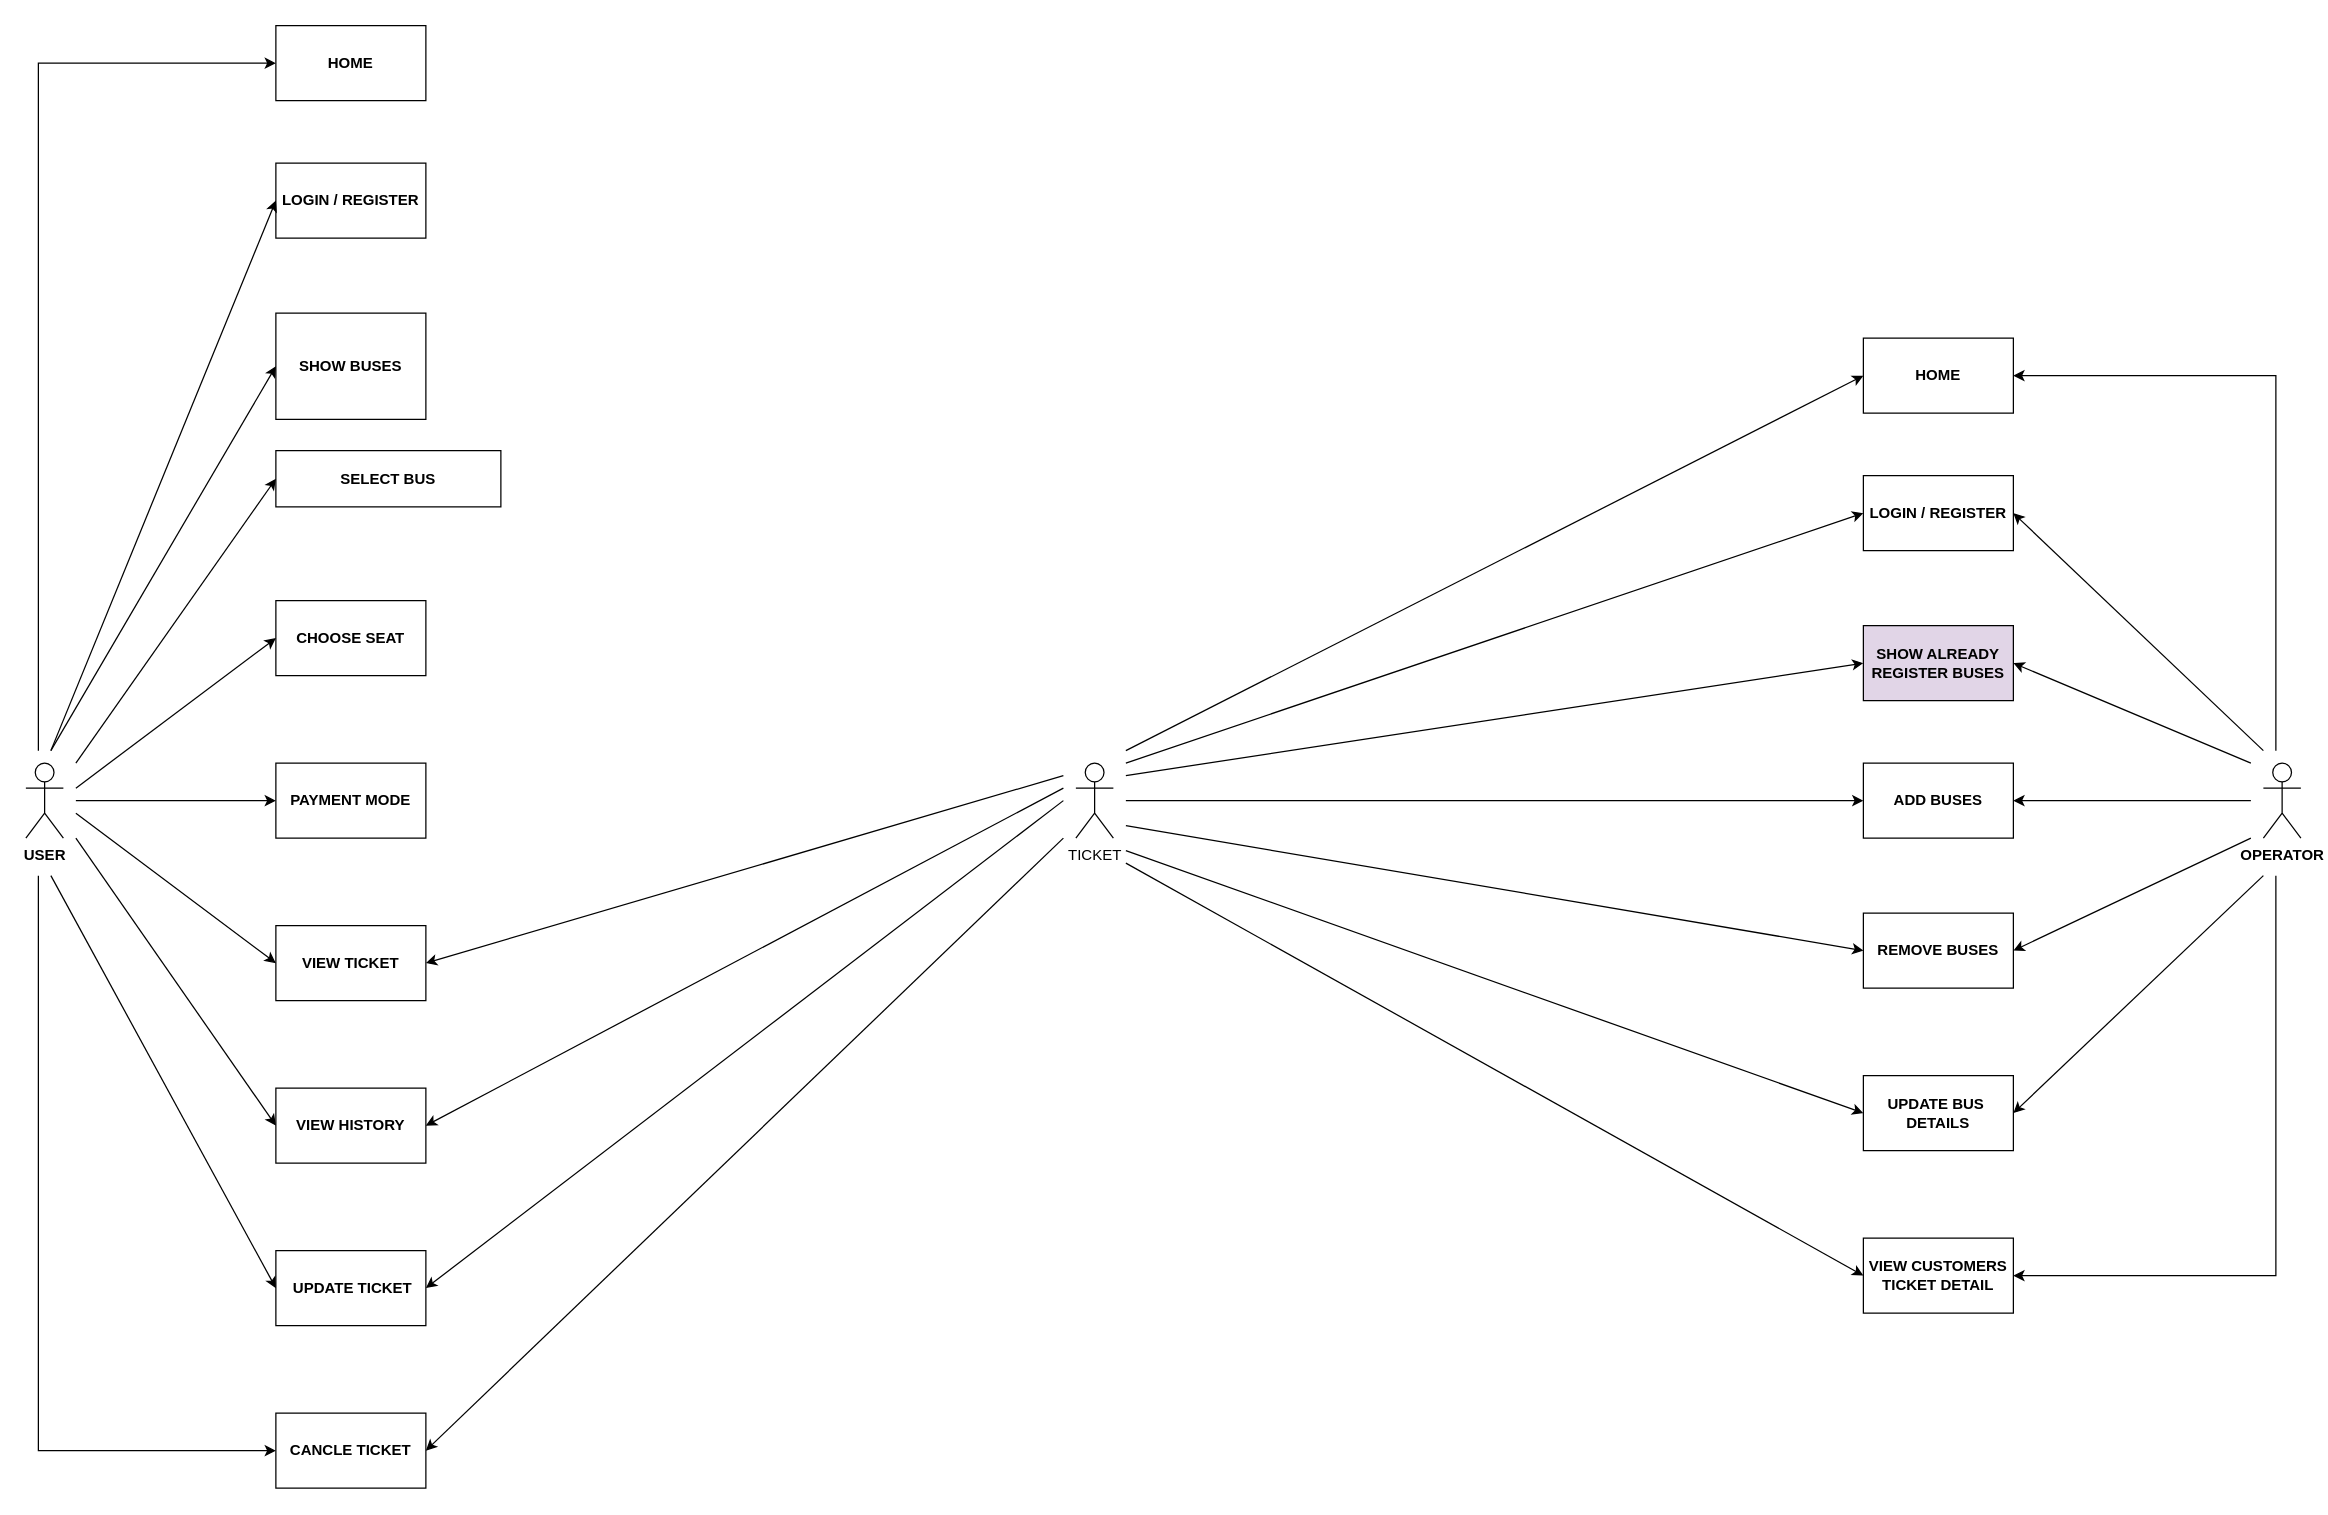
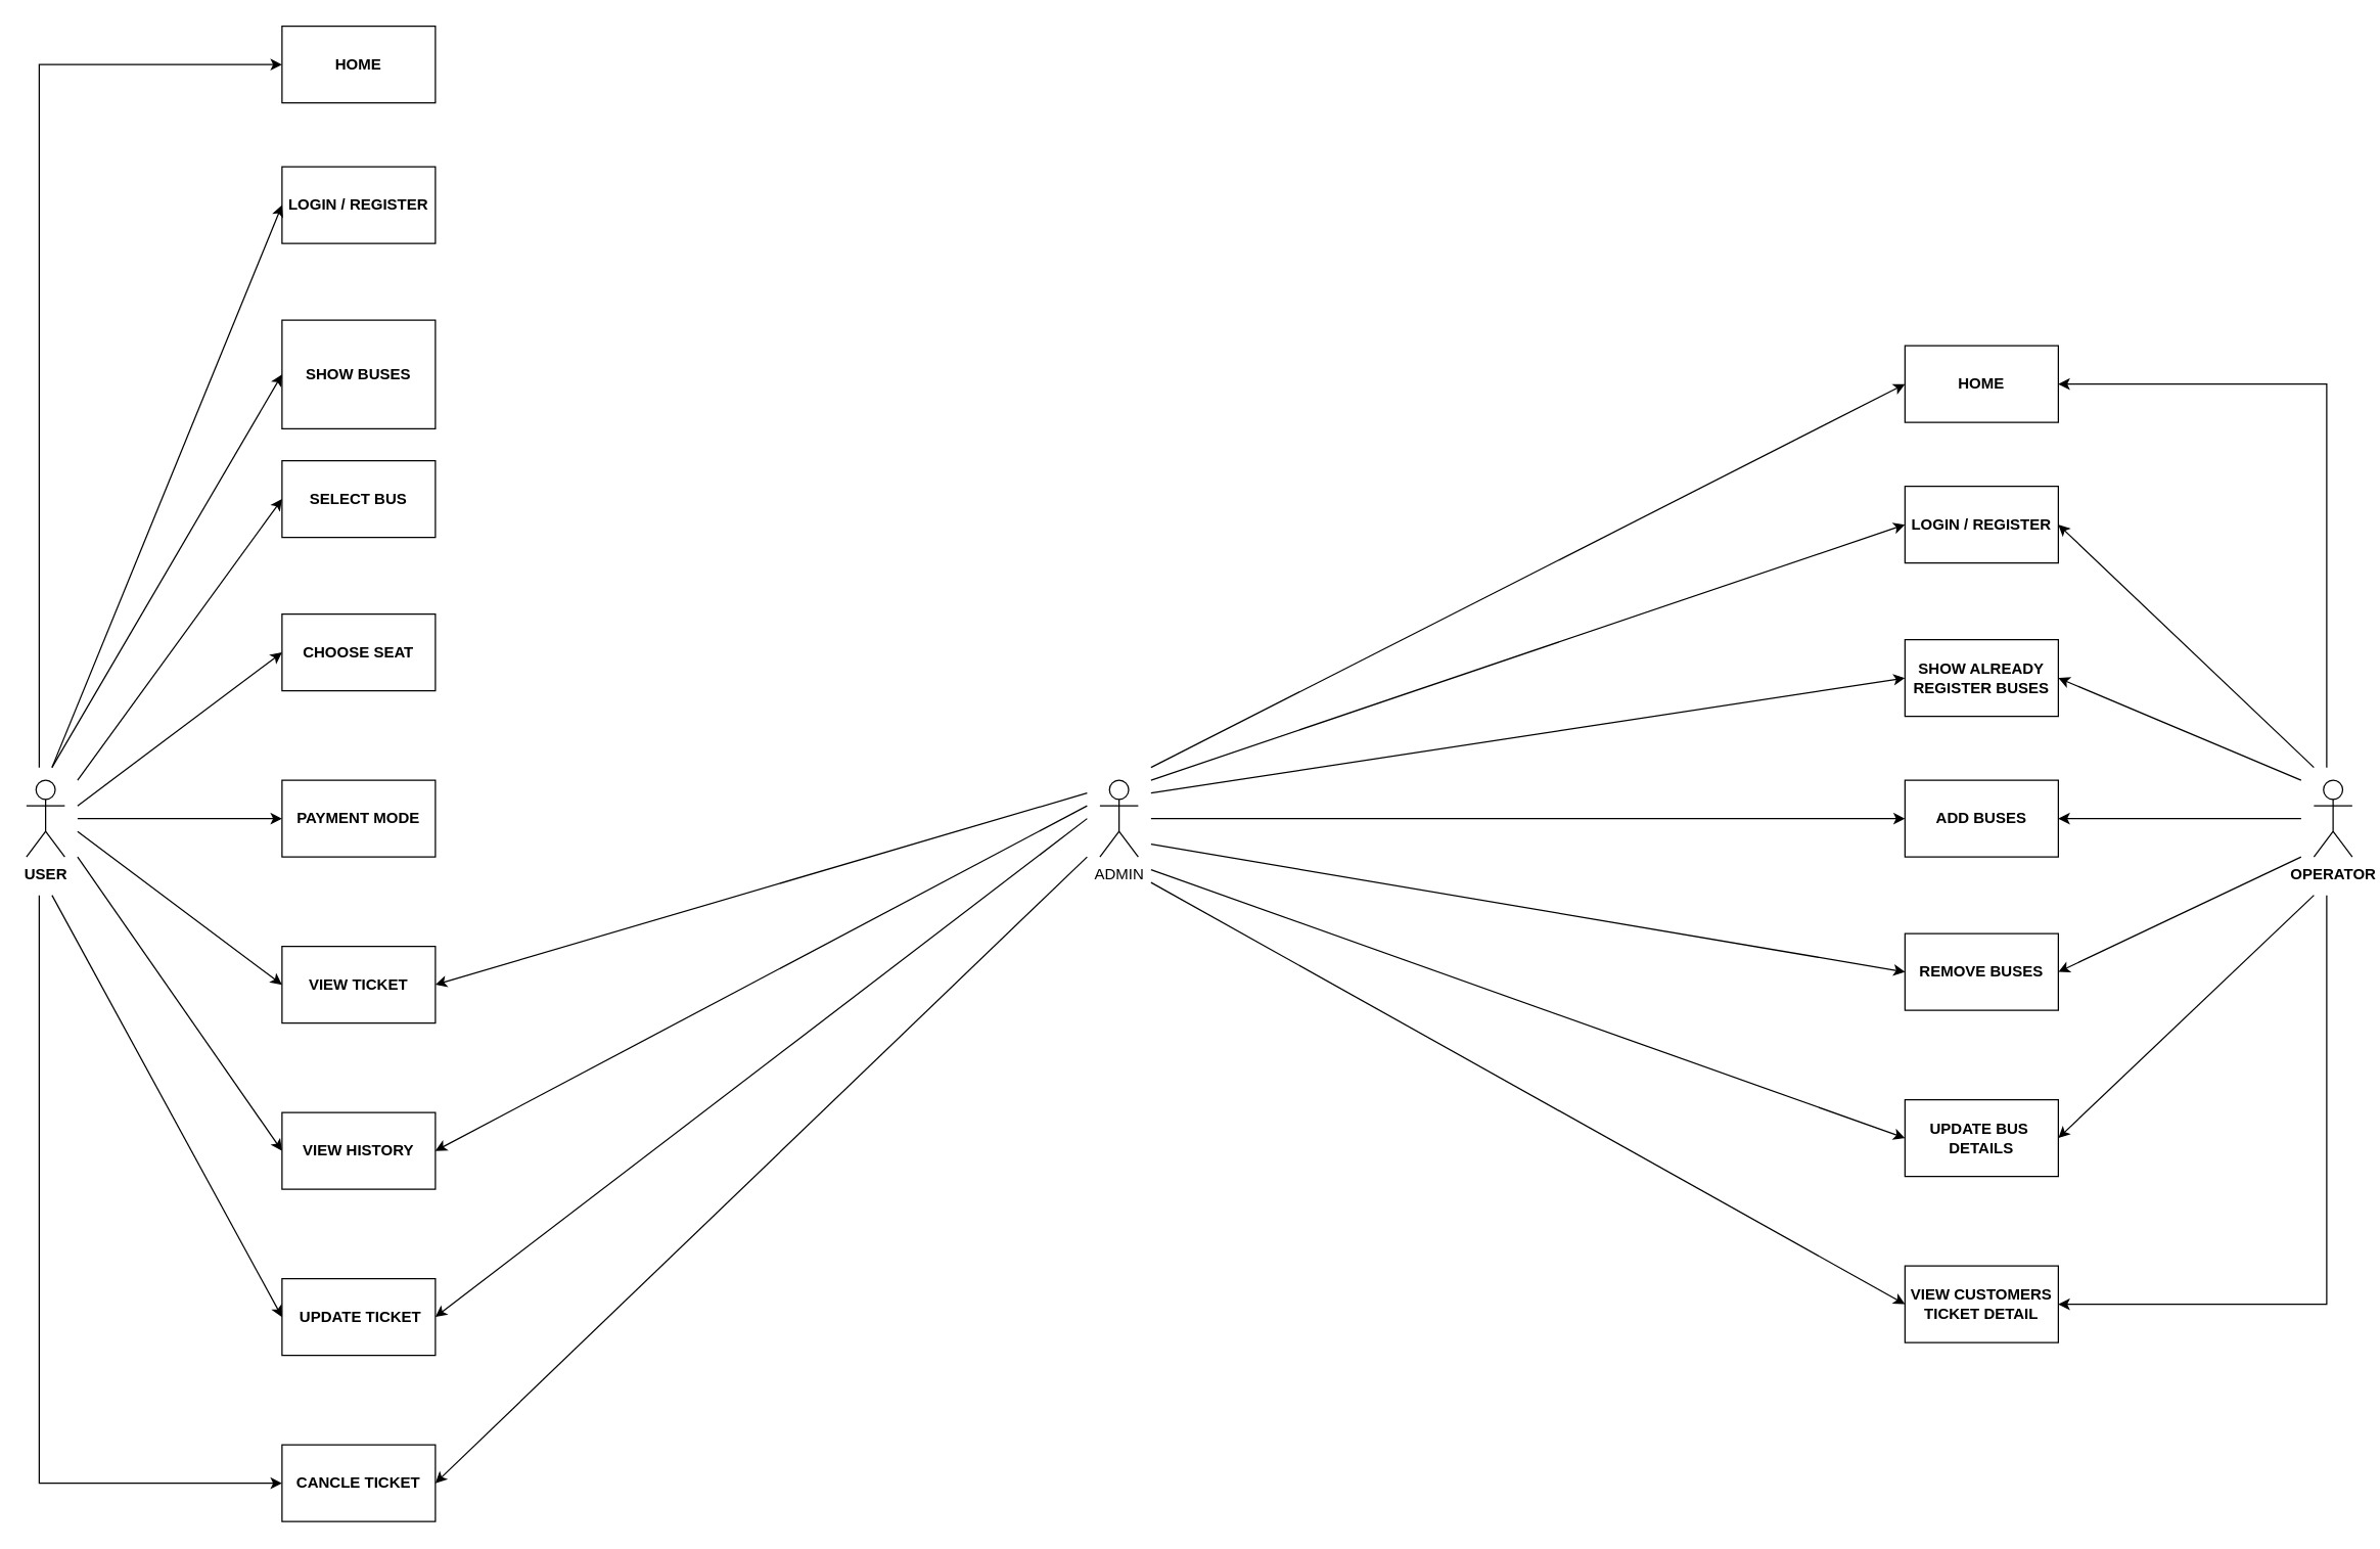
- <mxCell id="5" value="&lt;b&gt;SELECT BUS&lt;/b&gt;" style="rounded=0;whiteSpace=wrap;html=1;" vertex="1" parent="1"><mxGeometry x="220" y="360" width="180" height="45" as="geometry" /></mxCell>
+ <mxCell id="5" value="&lt;b&gt;SELECT BUS&lt;/b&gt;" style="rounded=0;whiteSpace=wrap;html=1;" vertex="1" parent="1"><mxGeometry x="220" y="360" width="120" height="60" as="geometry" /></mxCell>
- <mxCell id="25" value="&lt;b&gt;SHOW ALREADY&lt;/b&gt;&lt;div&gt;&lt;b&gt;REGISTER BUSES&lt;/b&gt;&lt;/div&gt;" style="rounded=0;whiteSpace=wrap;html=1;fillColor=#e1d5e7;" vertex="1" parent="1"><mxGeometry x="1490" y="500" width="120" height="60" as="geometry" /></mxCell>
+ <mxCell id="25" value="&lt;b&gt;SHOW ALREADY&lt;/b&gt;&lt;div&gt;&lt;b&gt;REGISTER BUSES&lt;/b&gt;&lt;/div&gt;" style="rounded=0;whiteSpace=wrap;html=1;" vertex="1" parent="1"><mxGeometry x="1490" y="500" width="120" height="60" as="geometry" /></mxCell>
- <mxCell id="38" value="TICKET" style="shape=umlActor;verticalLabelPosition=bottom;verticalAlign=top;html=1;outlineConnect=0;" vertex="1" parent="1"><mxGeometry x="860" y="610" width="30" height="60" as="geometry" /></mxCell>
+ <mxCell id="38" value="ADMIN" style="shape=umlActor;verticalLabelPosition=bottom;verticalAlign=top;html=1;outlineConnect=0;" vertex="1" parent="1"><mxGeometry x="860" y="610" width="30" height="60" as="geometry" /></mxCell>
